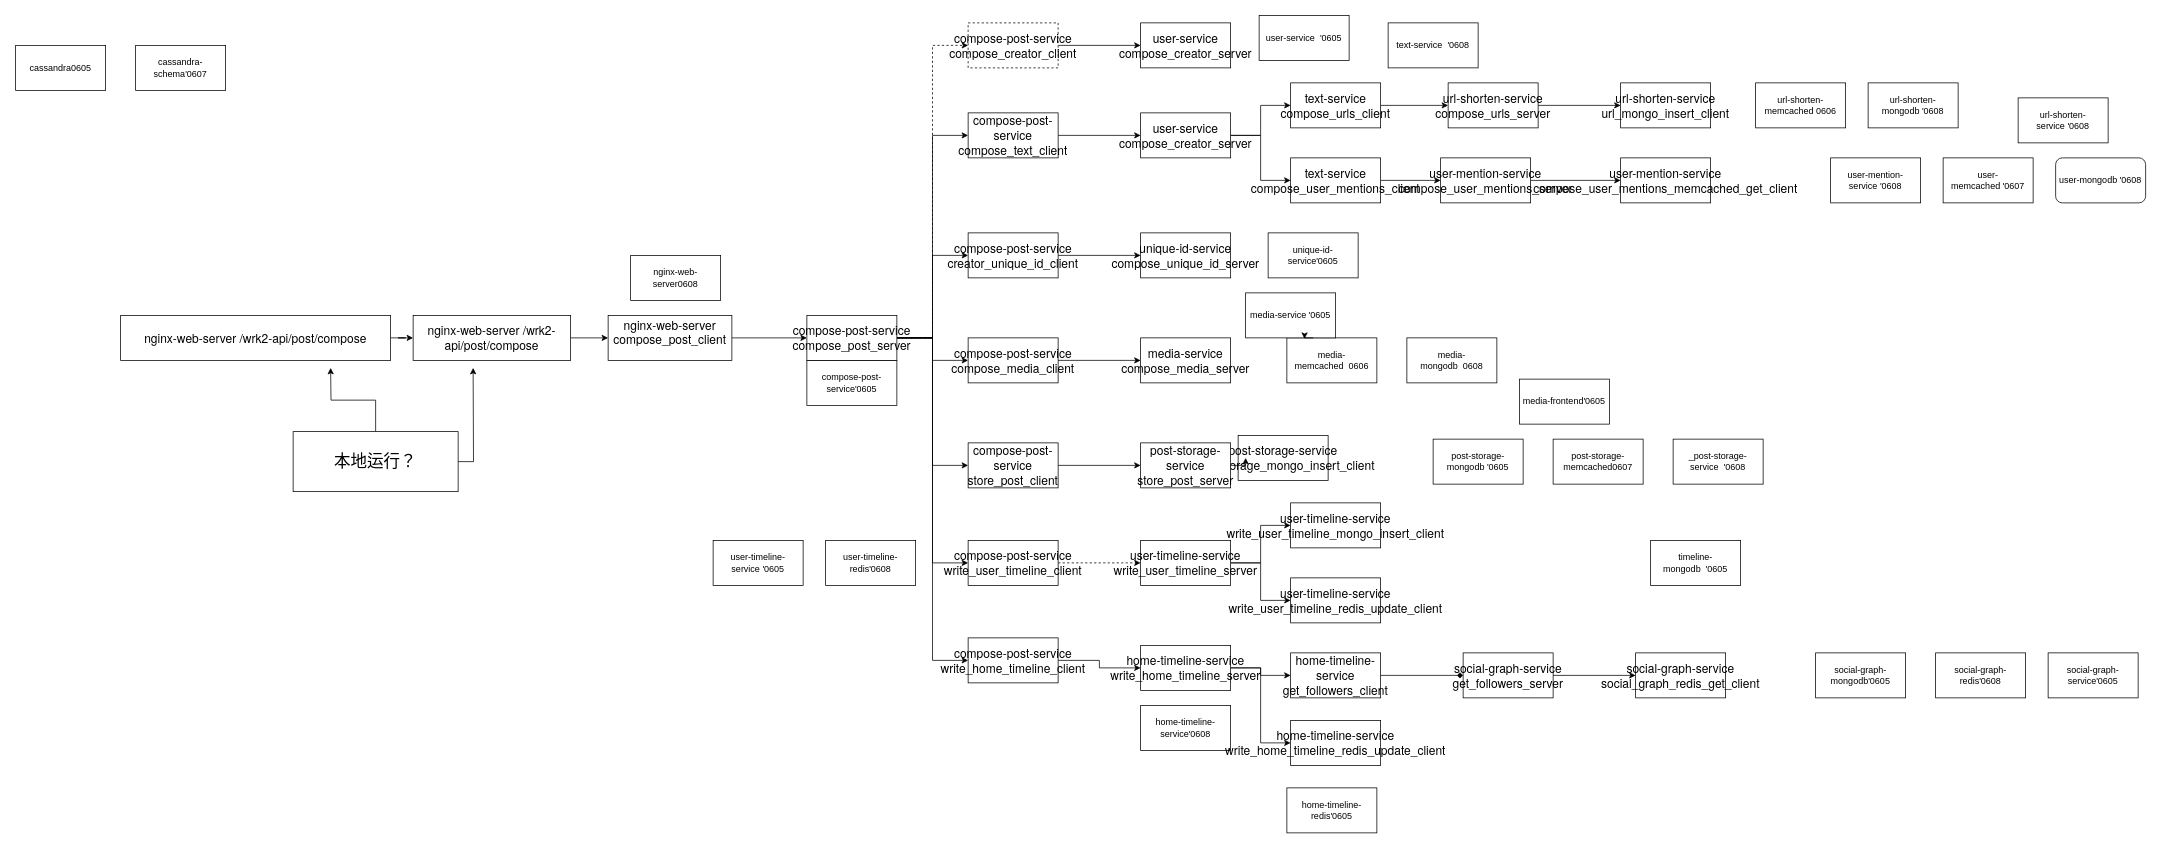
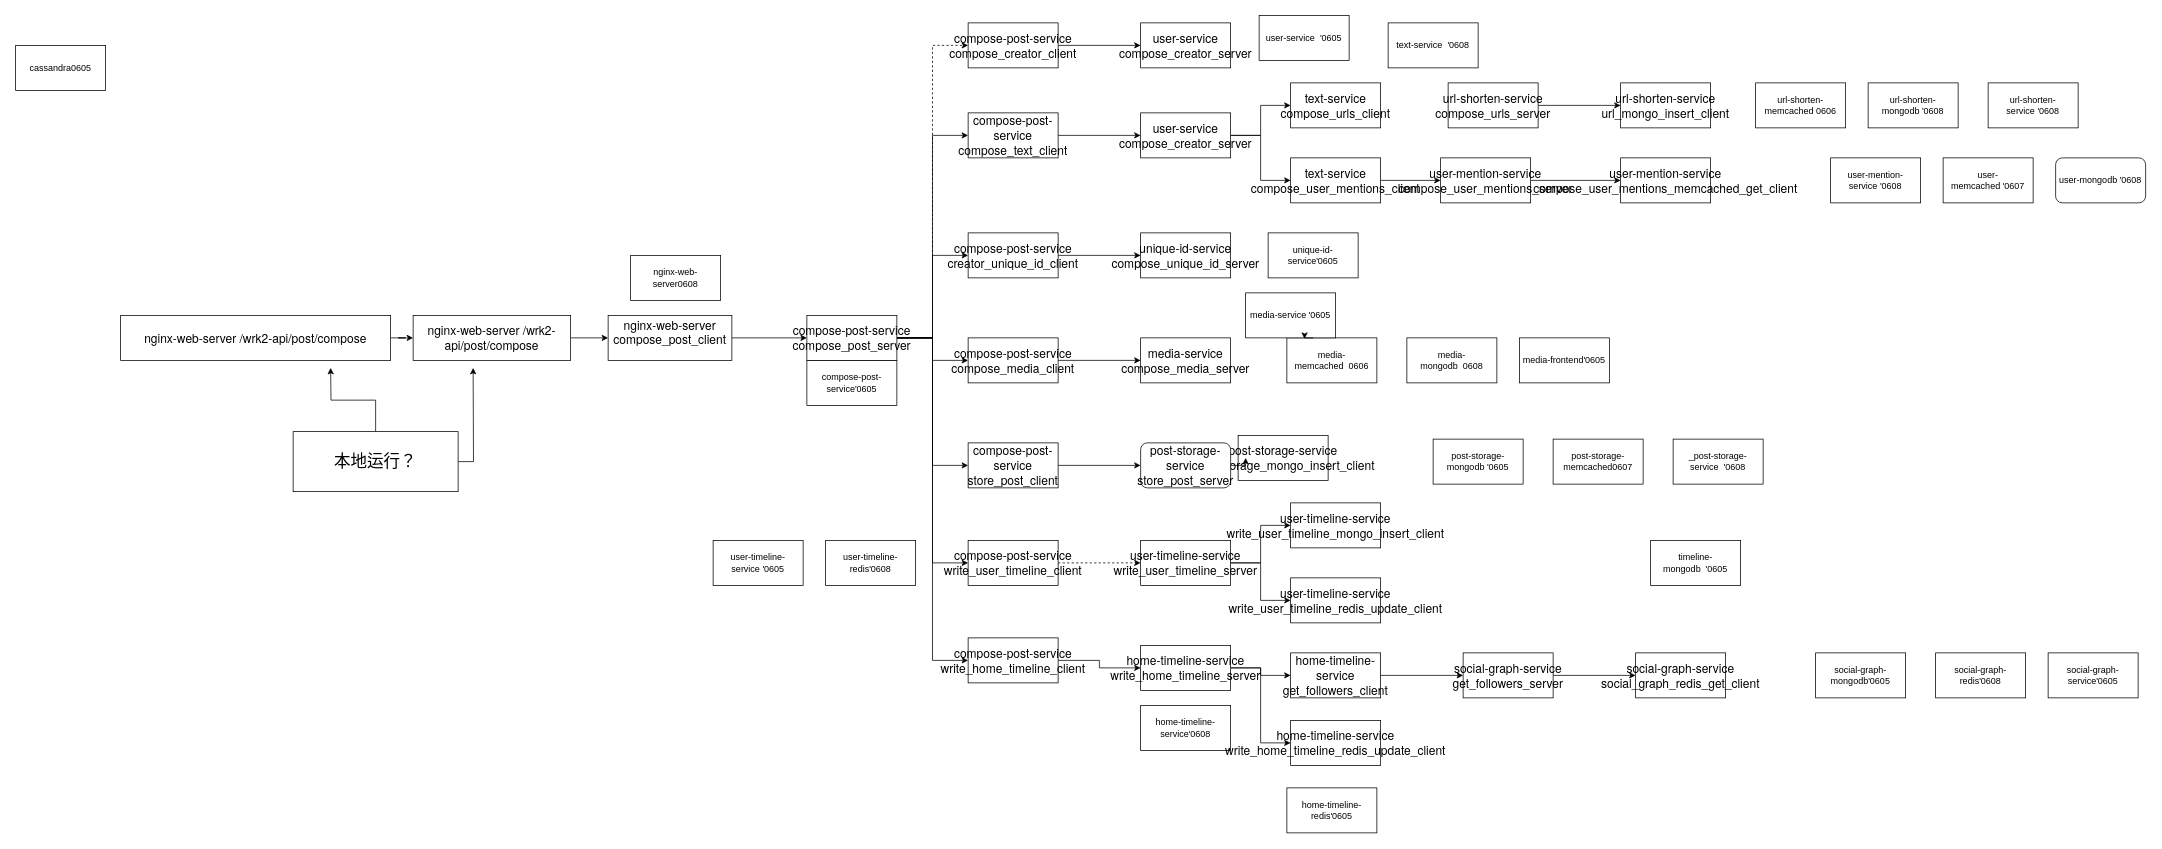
- <mxCell id="43" value="&lt;span style=&quot;font-family: &amp;quot;Helvetica Neue&amp;quot;, Helvetica, &amp;quot;Segoe UI&amp;quot;, Roboto, Arial, sans-serif; font-size: medium; text-align: start;&quot;&gt;compose-post-service compose_creator_client&lt;/span&gt;" style="rounded=0;whiteSpace=wrap;html=1;dashed=1;" parent="1" vertex="1"><mxGeometry x="1290" y="30" width="120" height="60" as="geometry" /></mxCell>
+ <mxCell id="43" value="&lt;span style=&quot;font-family: &amp;quot;Helvetica Neue&amp;quot;, Helvetica, &amp;quot;Segoe UI&amp;quot;, Roboto, Arial, sans-serif; font-size: medium; text-align: start;&quot;&gt;compose-post-service compose_creator_client&lt;/span&gt;" style="rounded=0;whiteSpace=wrap;html=1;" parent="1" vertex="1"><mxGeometry x="1290" y="30" width="120" height="60" as="geometry" /></mxCell>
- <mxCell id="3" value="cassandra-schema'0607" style="rounded=0;whiteSpace=wrap;html=1;" parent="1" vertex="1"><mxGeometry x="180" y="60" width="120" height="60" as="geometry" /></mxCell>
- <mxCell id="36" value="" style="edgeStyle=orthogonalEdgeStyle;rounded=0;orthogonalLoop=1;jettySize=auto;html=1;" parent="1" source="37" target="31" edge="1"><mxGeometry relative="1" as="geometry" /></mxCell>
- <mxCell id="27" value="url-shorten-service&amp;nbsp;'0608" style="rounded=0;whiteSpace=wrap;html=1;" parent="1" vertex="1"><mxGeometry x="2690" y="130" width="120" height="60" as="geometry" /></mxCell>
+ <mxCell id="27" value="url-shorten-service&amp;nbsp;'0608" style="rounded=0;whiteSpace=wrap;html=1;" parent="1" vertex="1"><mxGeometry x="2650" y="110" width="120" height="60" as="geometry" /></mxCell>
- <mxCell id="8" value="media-frontend'0605" style="rounded=0;whiteSpace=wrap;html=1;" parent="1" vertex="1"><mxGeometry x="2025" y="505" width="120" height="60" as="geometry" /></mxCell>
+ <mxCell id="8" value="media-frontend'0605" style="rounded=0;whiteSpace=wrap;html=1;" parent="1" vertex="1"><mxGeometry x="2025" y="450" width="120" height="60" as="geometry" /></mxCell>
- <mxCell id="75" value="&lt;span style=&quot;font-family: &amp;quot;Helvetica Neue&amp;quot;, Helvetica, &amp;quot;Segoe UI&amp;quot;, Roboto, Arial, sans-serif; font-size: medium; text-align: start;&quot;&gt;post-storage-service store_post_server&lt;/span&gt;" style="rounded=0;whiteSpace=wrap;html=1;" parent="1" vertex="1"><mxGeometry x="1520" y="590" width="120" height="60" as="geometry" /></mxCell>
+ <mxCell id="75" value="&lt;span style=&quot;font-family: &amp;quot;Helvetica Neue&amp;quot;, Helvetica, &amp;quot;Segoe UI&amp;quot;, Roboto, Arial, sans-serif; font-size: medium; text-align: start;&quot;&gt;post-storage-service store_post_server&lt;/span&gt;" style="whiteSpace=wrap;html=1;rounded=1;" parent="1" vertex="1"><mxGeometry x="1520" y="590" width="120" height="60" as="geometry" /></mxCell>
- <mxCell id="85" value="" style="edgeStyle=orthogonalEdgeStyle;rounded=0;orthogonalLoop=1;jettySize=auto;html=1;endArrow=diamond;" parent="1" source="86" target="84" edge="1"><mxGeometry relative="1" as="geometry" /></mxCell>
+ <mxCell id="85" value="" style="edgeStyle=orthogonalEdgeStyle;rounded=0;orthogonalLoop=1;jettySize=auto;html=1;" parent="1" source="86" target="84" edge="1"><mxGeometry relative="1" as="geometry" /></mxCell>
